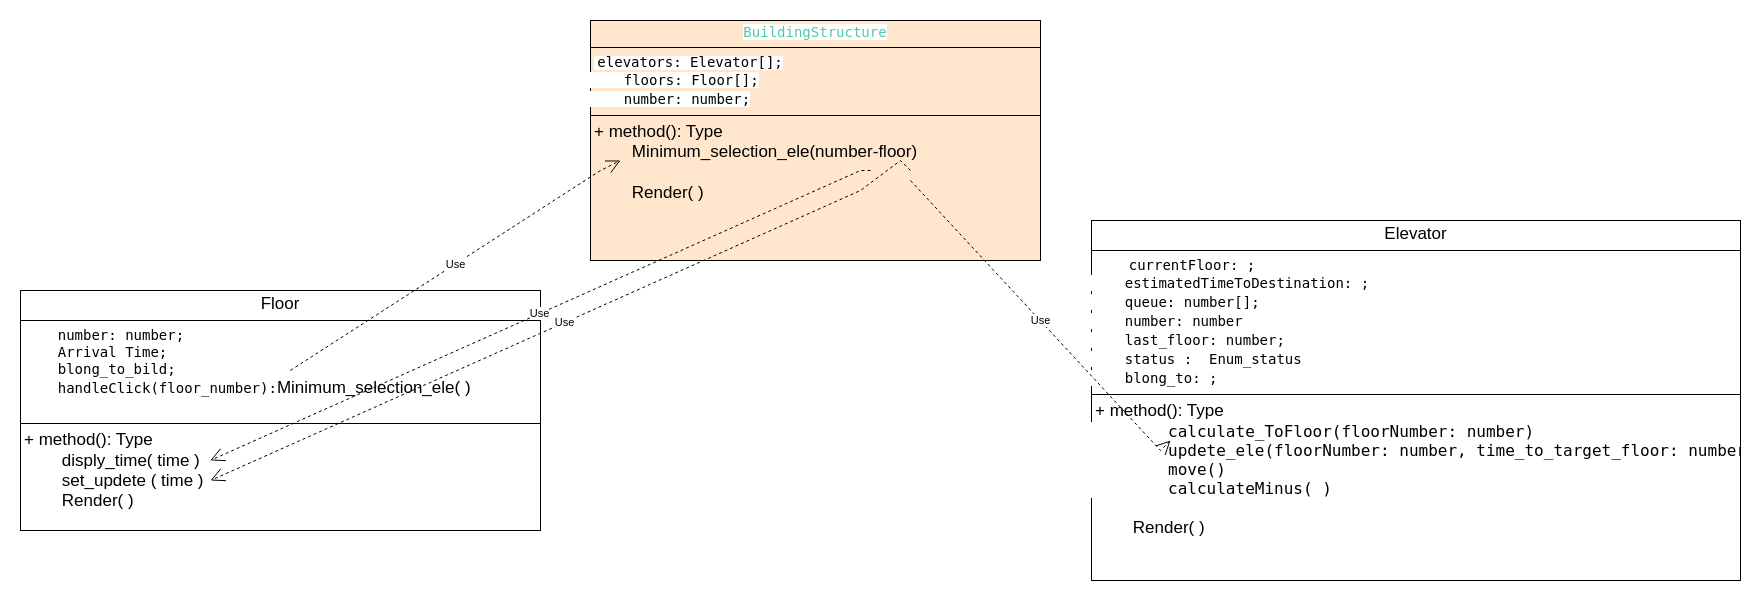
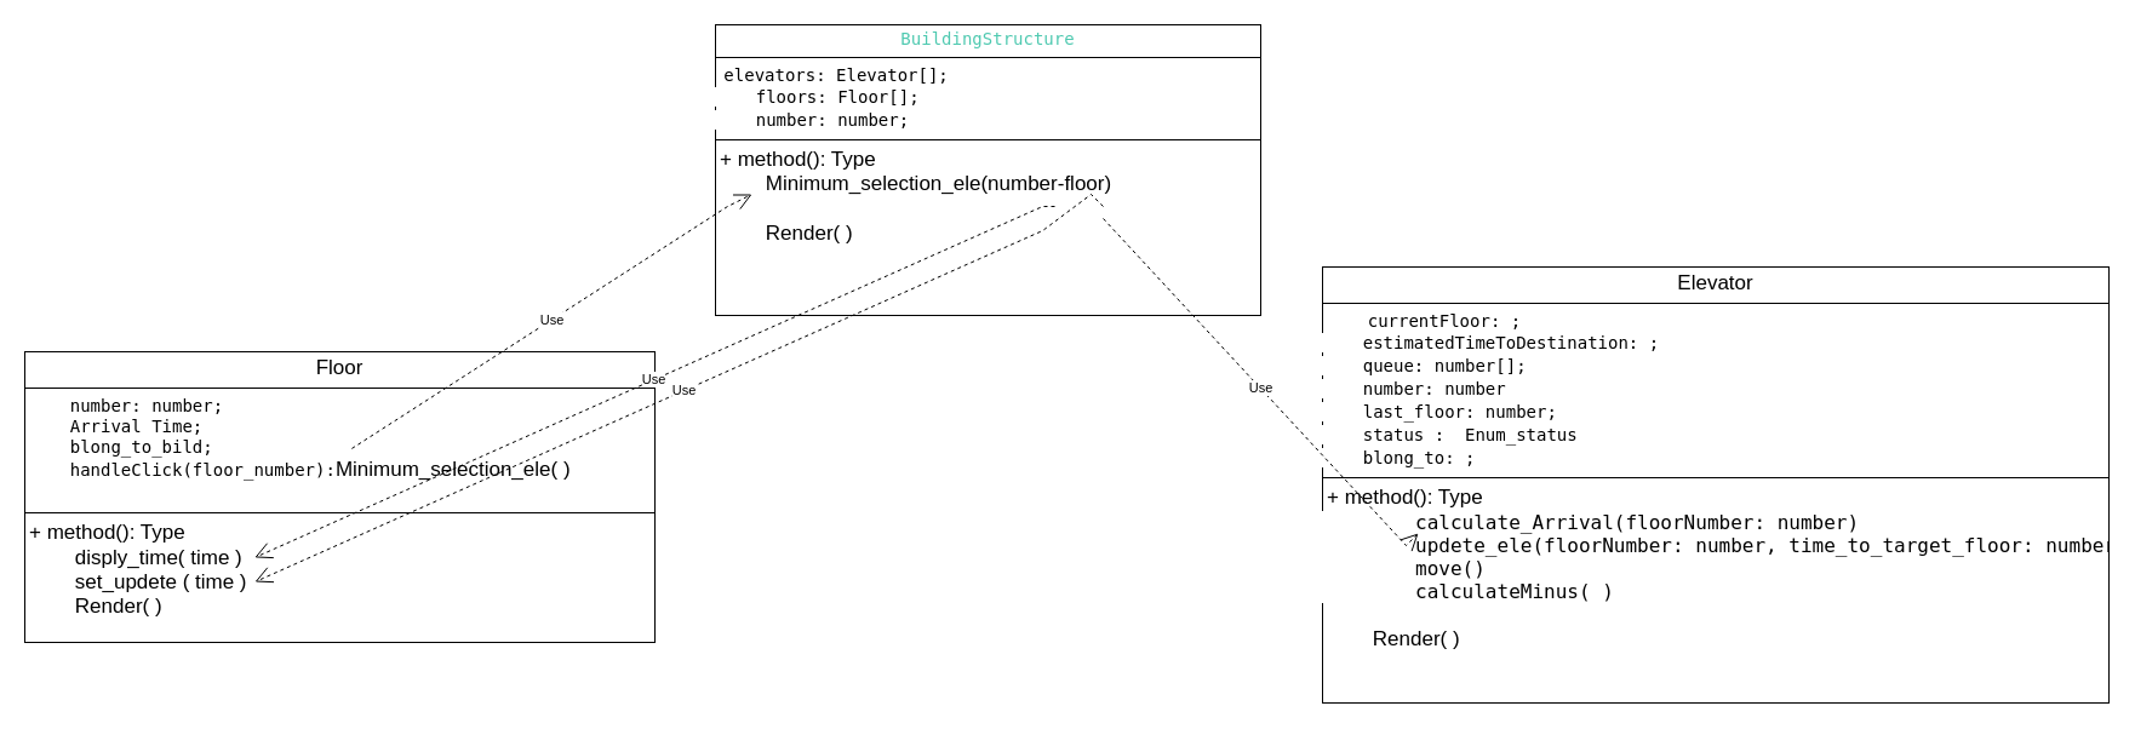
- <mxCell id="2" value="&lt;p style=&quot;margin:0px;margin-top:4px;text-align:center;&quot;&gt;&lt;span style=&quot;color: rgb(78, 201, 176); font-family: &amp;quot;Droid Sans Mono&amp;quot;, &amp;quot;monospace&amp;quot;, monospace; font-size: 14px; white-space: pre; text-align: left; background-color: rgb(255, 255, 255);&quot;&gt;BuildingStructure&lt;/span&gt;&lt;/p&gt;&lt;hr size=&quot;1&quot; style=&quot;border-style:solid;&quot;&gt;&lt;p style=&quot;margin:0px;margin-left:4px;&quot;&gt;&lt;span style=&quot;background-color: rgb(255, 255, 255);&quot;&gt;&amp;nbsp;&lt;span style=&quot;font-family: &amp;quot;Droid Sans Mono&amp;quot;, &amp;quot;monospace&amp;quot;, monospace; font-size: 14px; white-space: pre;&quot;&gt;elevators&lt;/span&gt;&lt;span style=&quot;font-family: &amp;quot;Droid Sans Mono&amp;quot;, &amp;quot;monospace&amp;quot;, monospace; font-size: 14px; white-space: pre;&quot;&gt;:&lt;/span&gt;&lt;span style=&quot;font-family: &amp;quot;Droid Sans Mono&amp;quot;, &amp;quot;monospace&amp;quot;, monospace; font-size: 14px; white-space: pre;&quot;&gt; &lt;/span&gt;&lt;span style=&quot;font-family: &amp;quot;Droid Sans Mono&amp;quot;, &amp;quot;monospace&amp;quot;, monospace; font-size: 14px; white-space: pre;&quot;&gt;Elevator&lt;/span&gt;&lt;span style=&quot;font-family: &amp;quot;Droid Sans Mono&amp;quot;, &amp;quot;monospace&amp;quot;, monospace; font-size: 14px; white-space: pre;&quot;&gt;[];&lt;/span&gt;&lt;/span&gt;&lt;/p&gt;&lt;div style=&quot;font-family: &amp;quot;Droid Sans Mono&amp;quot;, &amp;quot;monospace&amp;quot;, monospace; font-size: 14px; line-height: 19px; white-space: pre;&quot;&gt;&lt;div&gt;&lt;span style=&quot;background-color: rgb(255, 255, 255);&quot;&gt;    floors: Floor[];&lt;/span&gt;&lt;/div&gt;&lt;div&gt;&lt;span style=&quot;background-color: rgb(255, 255, 255);&quot;&gt;    number: number;&lt;/span&gt;&lt;/div&gt;&lt;/div&gt;&lt;hr size=&quot;1&quot; style=&quot;border-style:solid;&quot;&gt;&lt;p style=&quot;margin: 0px 0px 0px 4px; font-size: 17px;&quot;&gt;&lt;font style=&quot;font-size: 17px;&quot;&gt;+ method(): Type&lt;/font&gt;&lt;span style=&quot;background-color: initial; white-space: pre;&quot;&gt;&#09;&lt;/span&gt;&lt;/p&gt;&lt;p style=&quot;margin: 0px 0px 0px 4px;&quot;&gt;&lt;span style=&quot;background-color: initial; font-size: 17px;&quot;&gt;&lt;span style=&quot;white-space: pre;&quot;&gt;&#09;&lt;/span&gt;Minimum_selection_ele(number-floor)&lt;/span&gt;&lt;/p&gt;&lt;p style=&quot;margin: 0px 0px 0px 4px;&quot;&gt;&lt;span style=&quot;background-color: initial; font-size: 17px;&quot;&gt;&lt;br&gt;&lt;/span&gt;&lt;/p&gt;&lt;p style=&quot;margin: 0px 0px 0px 4px;&quot;&gt;&lt;span style=&quot;background-color: initial; font-size: 17px;&quot;&gt;&lt;span style=&quot;white-space: pre;&quot;&gt;&#09;&lt;/span&gt;Render( )&lt;br&gt;&lt;/span&gt;&lt;/p&gt;" style="verticalAlign=top;align=left;overflow=fill;html=1;whiteSpace=wrap;fillColor=#ffe6cc;" vertex="1" parent="1"><mxGeometry x="590" y="20" width="450" height="240" as="geometry" /></mxCell>
+ <mxCell id="2" value="&lt;p style=&quot;margin:0px;margin-top:4px;text-align:center;&quot;&gt;&lt;span style=&quot;color: rgb(78, 201, 176); font-family: &amp;quot;Droid Sans Mono&amp;quot;, &amp;quot;monospace&amp;quot;, monospace; font-size: 14px; white-space: pre; text-align: left; background-color: rgb(255, 255, 255);&quot;&gt;BuildingStructure&lt;/span&gt;&lt;/p&gt;&lt;hr size=&quot;1&quot; style=&quot;border-style:solid;&quot;&gt;&lt;p style=&quot;margin:0px;margin-left:4px;&quot;&gt;&lt;span style=&quot;background-color: rgb(255, 255, 255);&quot;&gt;&amp;nbsp;&lt;span style=&quot;font-family: &amp;quot;Droid Sans Mono&amp;quot;, &amp;quot;monospace&amp;quot;, monospace; font-size: 14px; white-space: pre;&quot;&gt;elevators&lt;/span&gt;&lt;span style=&quot;font-family: &amp;quot;Droid Sans Mono&amp;quot;, &amp;quot;monospace&amp;quot;, monospace; font-size: 14px; white-space: pre;&quot;&gt;:&lt;/span&gt;&lt;span style=&quot;font-family: &amp;quot;Droid Sans Mono&amp;quot;, &amp;quot;monospace&amp;quot;, monospace; font-size: 14px; white-space: pre;&quot;&gt; &lt;/span&gt;&lt;span style=&quot;font-family: &amp;quot;Droid Sans Mono&amp;quot;, &amp;quot;monospace&amp;quot;, monospace; font-size: 14px; white-space: pre;&quot;&gt;Elevator&lt;/span&gt;&lt;span style=&quot;font-family: &amp;quot;Droid Sans Mono&amp;quot;, &amp;quot;monospace&amp;quot;, monospace; font-size: 14px; white-space: pre;&quot;&gt;[];&lt;/span&gt;&lt;/span&gt;&lt;/p&gt;&lt;div style=&quot;font-family: &amp;quot;Droid Sans Mono&amp;quot;, &amp;quot;monospace&amp;quot;, monospace; font-size: 14px; line-height: 19px; white-space: pre;&quot;&gt;&lt;div&gt;&lt;span style=&quot;background-color: rgb(255, 255, 255);&quot;&gt;    floors: Floor[];&lt;/span&gt;&lt;/div&gt;&lt;div&gt;&lt;span style=&quot;background-color: rgb(255, 255, 255);&quot;&gt;    number: number;&lt;/span&gt;&lt;/div&gt;&lt;/div&gt;&lt;hr size=&quot;1&quot; style=&quot;border-style:solid;&quot;&gt;&lt;p style=&quot;margin: 0px 0px 0px 4px; font-size: 17px;&quot;&gt;&lt;font style=&quot;font-size: 17px;&quot;&gt;+ method(): Type&lt;/font&gt;&lt;span style=&quot;background-color: initial; white-space: pre;&quot;&gt;&#09;&lt;/span&gt;&lt;/p&gt;&lt;p style=&quot;margin: 0px 0px 0px 4px;&quot;&gt;&lt;span style=&quot;background-color: initial; font-size: 17px;&quot;&gt;&lt;span style=&quot;white-space: pre;&quot;&gt;&#09;&lt;/span&gt;Minimum_selection_ele(number-floor)&lt;/span&gt;&lt;/p&gt;&lt;p style=&quot;margin: 0px 0px 0px 4px;&quot;&gt;&lt;span style=&quot;background-color: initial; font-size: 17px;&quot;&gt;&lt;br&gt;&lt;/span&gt;&lt;/p&gt;&lt;p style=&quot;margin: 0px 0px 0px 4px;&quot;&gt;&lt;span style=&quot;background-color: initial; font-size: 17px;&quot;&gt;&lt;span style=&quot;white-space: pre;&quot;&gt;&#09;&lt;/span&gt;Render( )&lt;br&gt;&lt;/span&gt;&lt;/p&gt;" style="verticalAlign=top;align=left;overflow=fill;html=1;whiteSpace=wrap;" vertex="1" parent="1"><mxGeometry x="590" y="20" width="450" height="240" as="geometry" /></mxCell>
- <mxCell id="4" value="&lt;p style=&quot;text-align: center; margin: 4px 0px 0px; font-size: 17px;&quot;&gt;Elevator&lt;/p&gt;&lt;hr size=&quot;1&quot; style=&quot;border-style:solid;&quot;&gt;&lt;p style=&quot;margin:0px;margin-left:4px;&quot;&gt;&lt;span style=&quot;background-color: rgb(255, 255, 255);&quot;&gt;&lt;span style=&quot;font-family: &amp;quot;Droid Sans Mono&amp;quot;, &amp;quot;monospace&amp;quot;, monospace; font-size: 14px; white-space: pre;&quot;&gt;    &lt;/span&gt;&lt;span style=&quot;font-family: &amp;quot;Droid Sans Mono&amp;quot;, &amp;quot;monospace&amp;quot;, monospace; font-size: 14px; white-space: pre;&quot;&gt;currentFloor&lt;/span&gt;&lt;span style=&quot;font-family: &amp;quot;Droid Sans Mono&amp;quot;, &amp;quot;monospace&amp;quot;, monospace; font-size: 14px; white-space: pre;&quot;&gt;:&lt;/span&gt;&lt;span style=&quot;font-family: &amp;quot;Droid Sans Mono&amp;quot;, &amp;quot;monospace&amp;quot;, monospace; font-size: 14px; white-space: pre;&quot;&gt; &lt;/span&gt;&lt;span style=&quot;font-family: &amp;quot;Droid Sans Mono&amp;quot;, &amp;quot;monospace&amp;quot;, monospace; font-size: 14px; white-space: pre;&quot;&gt;;&lt;/span&gt;&lt;/span&gt;&lt;/p&gt;&lt;div style=&quot;font-family: &amp;quot;Droid Sans Mono&amp;quot;, &amp;quot;monospace&amp;quot;, monospace; font-size: 14px; line-height: 19px; white-space: pre;&quot;&gt;&lt;div style=&quot;&quot;&gt;&lt;span style=&quot;background-color: rgb(255, 255, 255);&quot;&gt;    estimatedTimeToDestination: ;&lt;/span&gt;&lt;/div&gt;&lt;div style=&quot;&quot;&gt;&lt;span style=&quot;background-color: rgb(255, 255, 255);&quot;&gt;    queue: number[];&lt;/span&gt;&lt;/div&gt;&lt;div style=&quot;&quot;&gt;&lt;span style=&quot;background-color: rgb(255, 255, 255);&quot;&gt;    number: number&lt;/span&gt;&lt;/div&gt;&lt;div style=&quot;&quot;&gt;&lt;span style=&quot;background-color: rgb(255, 255, 255);&quot;&gt;    last_floor: number;&lt;/span&gt;&lt;/div&gt;&lt;div style=&quot;&quot;&gt;&lt;span style=&quot;background-color: rgb(255, 255, 255);&quot;&gt;    status :  Enum_status&lt;/span&gt;&lt;/div&gt;&lt;div style=&quot;&quot;&gt;&lt;span style=&quot;background-color: rgb(255, 255, 255);&quot;&gt;    blong_to: ;&lt;/span&gt;&lt;/div&gt;&lt;/div&gt;&lt;hr size=&quot;1&quot; style=&quot;border-style:solid;&quot;&gt;&lt;p style=&quot;margin: 0px 0px 0px 4px; font-size: 17px;&quot;&gt;&lt;font style=&quot;font-size: 17px;&quot;&gt;+ method(): Type&lt;/font&gt;&lt;span style=&quot;background-color: initial; white-space: pre;&quot;&gt;&#09;&lt;/span&gt;&lt;/p&gt;&lt;div style=&quot;font-family: &amp;quot;Droid Sans Mono&amp;quot;, &amp;quot;monospace&amp;quot;, monospace; line-height: 19px; white-space: pre; font-size: 16px;&quot;&gt;&lt;span style=&quot;background-color: rgb(255, 255, 255);&quot;&gt;&lt;font style=&quot;font-size: 16px;&quot;&gt;&lt;span style=&quot;white-space: pre;&quot;&gt;&#09;&lt;/span&gt;calculate_ToFloor(floorNumber: number)&lt;/font&gt;&lt;/span&gt;&lt;/div&gt;&lt;div style=&quot;font-family: &amp;quot;Droid Sans Mono&amp;quot;, &amp;quot;monospace&amp;quot;, monospace; line-height: 19px; white-space: pre; font-size: 16px;&quot;&gt;&lt;div style=&quot;line-height: 19px;&quot;&gt;&lt;span style=&quot;background-color: rgb(255, 255, 255);&quot;&gt;&lt;font style=&quot;font-size: 16px;&quot;&gt;&lt;span style=&quot;white-space: pre;&quot;&gt;&#09;&lt;/span&gt;updete_ele(floorNumber: number, time_to_target_floor: number)&lt;/font&gt;&lt;/span&gt;&lt;/div&gt;&lt;div style=&quot;line-height: 19px;&quot;&gt;&lt;div style=&quot;line-height: 19px;&quot;&gt;&lt;span style=&quot;background-color: rgb(255, 255, 255);&quot;&gt;&lt;font style=&quot;font-size: 16px;&quot;&gt;&lt;span style=&quot;white-space: pre;&quot;&gt;&#09;&lt;/span&gt;move()&lt;/font&gt;&lt;/span&gt;&lt;/div&gt;&lt;div style=&quot;line-height: 19px;&quot;&gt;&lt;div style=&quot;line-height: 19px;&quot;&gt;&lt;span style=&quot;background-color: rgb(255, 255, 255);&quot;&gt;&lt;font style=&quot;font-size: 16px;&quot;&gt;&lt;span style=&quot;white-space: pre;&quot;&gt;&#09;&lt;/span&gt;calculateMinus( )&lt;/font&gt;&lt;/span&gt;&lt;/div&gt;&lt;/div&gt;&lt;/div&gt;&lt;/div&gt;&lt;p style=&quot;margin: 0px 0px 0px 4px;&quot;&gt;&lt;span style=&quot;background-color: initial; font-size: 17px;&quot;&gt;&lt;span style=&quot;white-space: pre;&quot;&gt;&#09;&lt;/span&gt;&lt;/span&gt;&lt;/p&gt;&lt;p style=&quot;margin: 0px 0px 0px 4px;&quot;&gt;&lt;span style=&quot;background-color: initial; font-size: 17px;&quot;&gt;&lt;span style=&quot;white-space: pre;&quot;&gt;&#09;&lt;/span&gt;Render( )&lt;br&gt;&lt;/span&gt;&lt;/p&gt;" style="verticalAlign=top;align=left;overflow=fill;html=1;whiteSpace=wrap;" vertex="1" parent="1"><mxGeometry x="1091" y="220" width="649" height="360" as="geometry" /></mxCell>
+ <mxCell id="4" value="&lt;p style=&quot;text-align: center; margin: 4px 0px 0px; font-size: 17px;&quot;&gt;Elevator&lt;/p&gt;&lt;hr size=&quot;1&quot; style=&quot;border-style:solid;&quot;&gt;&lt;p style=&quot;margin:0px;margin-left:4px;&quot;&gt;&lt;span style=&quot;background-color: rgb(255, 255, 255);&quot;&gt;&lt;span style=&quot;font-family: &amp;quot;Droid Sans Mono&amp;quot;, &amp;quot;monospace&amp;quot;, monospace; font-size: 14px; white-space: pre;&quot;&gt;    &lt;/span&gt;&lt;span style=&quot;font-family: &amp;quot;Droid Sans Mono&amp;quot;, &amp;quot;monospace&amp;quot;, monospace; font-size: 14px; white-space: pre;&quot;&gt;currentFloor&lt;/span&gt;&lt;span style=&quot;font-family: &amp;quot;Droid Sans Mono&amp;quot;, &amp;quot;monospace&amp;quot;, monospace; font-size: 14px; white-space: pre;&quot;&gt;:&lt;/span&gt;&lt;span style=&quot;font-family: &amp;quot;Droid Sans Mono&amp;quot;, &amp;quot;monospace&amp;quot;, monospace; font-size: 14px; white-space: pre;&quot;&gt; &lt;/span&gt;&lt;span style=&quot;font-family: &amp;quot;Droid Sans Mono&amp;quot;, &amp;quot;monospace&amp;quot;, monospace; font-size: 14px; white-space: pre;&quot;&gt;;&lt;/span&gt;&lt;/span&gt;&lt;/p&gt;&lt;div style=&quot;font-family: &amp;quot;Droid Sans Mono&amp;quot;, &amp;quot;monospace&amp;quot;, monospace; font-size: 14px; line-height: 19px; white-space: pre;&quot;&gt;&lt;div style=&quot;&quot;&gt;&lt;span style=&quot;background-color: rgb(255, 255, 255);&quot;&gt;    estimatedTimeToDestination: ;&lt;/span&gt;&lt;/div&gt;&lt;div style=&quot;&quot;&gt;&lt;span style=&quot;background-color: rgb(255, 255, 255);&quot;&gt;    queue: number[];&lt;/span&gt;&lt;/div&gt;&lt;div style=&quot;&quot;&gt;&lt;span style=&quot;background-color: rgb(255, 255, 255);&quot;&gt;    number: number&lt;/span&gt;&lt;/div&gt;&lt;div style=&quot;&quot;&gt;&lt;span style=&quot;background-color: rgb(255, 255, 255);&quot;&gt;    last_floor: number;&lt;/span&gt;&lt;/div&gt;&lt;div style=&quot;&quot;&gt;&lt;span style=&quot;background-color: rgb(255, 255, 255);&quot;&gt;    status :  Enum_status&lt;/span&gt;&lt;/div&gt;&lt;div style=&quot;&quot;&gt;&lt;span style=&quot;background-color: rgb(255, 255, 255);&quot;&gt;    blong_to: ;&lt;/span&gt;&lt;/div&gt;&lt;/div&gt;&lt;hr size=&quot;1&quot; style=&quot;border-style:solid;&quot;&gt;&lt;p style=&quot;margin: 0px 0px 0px 4px; font-size: 17px;&quot;&gt;&lt;font style=&quot;font-size: 17px;&quot;&gt;+ method(): Type&lt;/font&gt;&lt;span style=&quot;background-color: initial; white-space: pre;&quot;&gt;&#09;&lt;/span&gt;&lt;/p&gt;&lt;div style=&quot;font-family: &amp;quot;Droid Sans Mono&amp;quot;, &amp;quot;monospace&amp;quot;, monospace; line-height: 19px; white-space: pre; font-size: 16px;&quot;&gt;&lt;span style=&quot;background-color: rgb(255, 255, 255);&quot;&gt;&lt;font style=&quot;font-size: 16px;&quot;&gt;&lt;span style=&quot;white-space: pre;&quot;&gt;&#09;&lt;/span&gt;calculate_Arrival(floorNumber: number)&lt;/font&gt;&lt;/span&gt;&lt;/div&gt;&lt;div style=&quot;font-family: &amp;quot;Droid Sans Mono&amp;quot;, &amp;quot;monospace&amp;quot;, monospace; line-height: 19px; white-space: pre; font-size: 16px;&quot;&gt;&lt;div style=&quot;line-height: 19px;&quot;&gt;&lt;span style=&quot;background-color: rgb(255, 255, 255);&quot;&gt;&lt;font style=&quot;font-size: 16px;&quot;&gt;&lt;span style=&quot;white-space: pre;&quot;&gt;&#09;&lt;/span&gt;updete_ele(floorNumber: number, time_to_target_floor: number)&lt;/font&gt;&lt;/span&gt;&lt;/div&gt;&lt;div style=&quot;line-height: 19px;&quot;&gt;&lt;div style=&quot;line-height: 19px;&quot;&gt;&lt;span style=&quot;background-color: rgb(255, 255, 255);&quot;&gt;&lt;font style=&quot;font-size: 16px;&quot;&gt;&lt;span style=&quot;white-space: pre;&quot;&gt;&#09;&lt;/span&gt;move()&lt;/font&gt;&lt;/span&gt;&lt;/div&gt;&lt;div style=&quot;line-height: 19px;&quot;&gt;&lt;div style=&quot;line-height: 19px;&quot;&gt;&lt;span style=&quot;background-color: rgb(255, 255, 255);&quot;&gt;&lt;font style=&quot;font-size: 16px;&quot;&gt;&lt;span style=&quot;white-space: pre;&quot;&gt;&#09;&lt;/span&gt;calculateMinus( )&lt;/font&gt;&lt;/span&gt;&lt;/div&gt;&lt;/div&gt;&lt;/div&gt;&lt;/div&gt;&lt;p style=&quot;margin: 0px 0px 0px 4px;&quot;&gt;&lt;span style=&quot;background-color: initial; font-size: 17px;&quot;&gt;&lt;span style=&quot;white-space: pre;&quot;&gt;&#09;&lt;/span&gt;&lt;/span&gt;&lt;/p&gt;&lt;p style=&quot;margin: 0px 0px 0px 4px;&quot;&gt;&lt;span style=&quot;background-color: initial; font-size: 17px;&quot;&gt;&lt;span style=&quot;white-space: pre;&quot;&gt;&#09;&lt;/span&gt;Render( )&lt;br&gt;&lt;/span&gt;&lt;/p&gt;" style="verticalAlign=top;align=left;overflow=fill;html=1;whiteSpace=wrap;" vertex="1" parent="1"><mxGeometry x="1091" y="220" width="649" height="360" as="geometry" /></mxCell>
